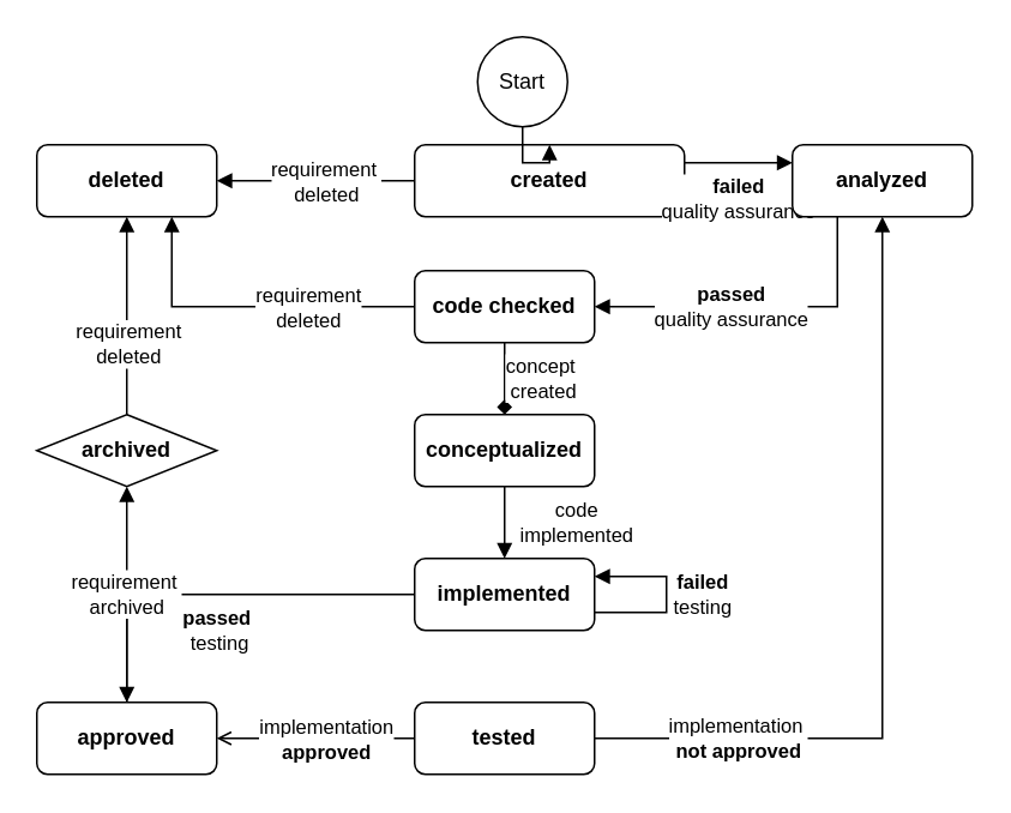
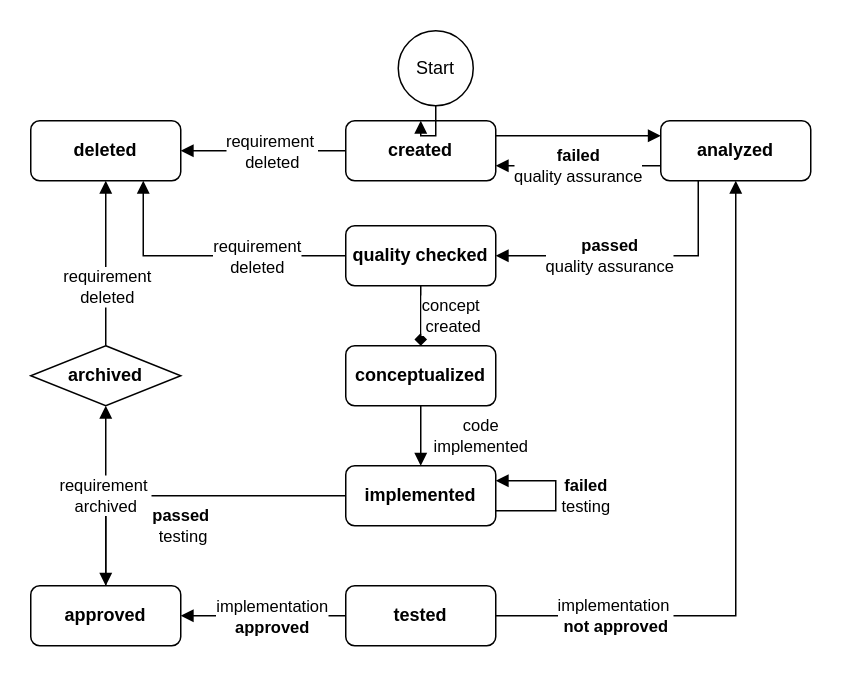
- <mxCell id="5" value="&lt;b&gt;created&lt;/b&gt;" style="rounded=1;whiteSpace=wrap;html=1;" vertex="1" parent="1"><mxGeometry x="230" y="80" width="150" height="40" as="geometry" /></mxCell>
+ <mxCell id="5" value="&lt;b&gt;created&lt;/b&gt;" style="rounded=1;whiteSpace=wrap;html=1;" vertex="1" parent="1"><mxGeometry x="230" y="80" width="100" height="40" as="geometry" /></mxCell>
- <mxCell id="11" value="&lt;b&gt;code checked&lt;/b&gt;" style="rounded=1;whiteSpace=wrap;html=1;" vertex="1" parent="1"><mxGeometry x="230" y="150" width="100" height="40" as="geometry" /></mxCell>
+ <mxCell id="11" value="&lt;b&gt;quality checked&lt;/b&gt;" style="rounded=1;whiteSpace=wrap;html=1;" vertex="1" parent="1"><mxGeometry x="230" y="150" width="100" height="40" as="geometry" /></mxCell>
- <mxCell id="22" style="edgeStyle=orthogonalEdgeStyle;rounded=0;orthogonalLoop=1;jettySize=auto;html=1;entryX=1;entryY=0.5;entryDx=0;entryDy=0;endArrow=open;endFill=1;" edge="1" parent="1" source="24" target="26"><mxGeometry relative="1" as="geometry" /></mxCell>
+ <mxCell id="22" style="edgeStyle=orthogonalEdgeStyle;rounded=0;orthogonalLoop=1;jettySize=auto;html=1;entryX=1;entryY=0.5;entryDx=0;entryDy=0;endArrow=block;endFill=1;" edge="1" parent="1" source="24" target="26"><mxGeometry relative="1" as="geometry" /></mxCell>
